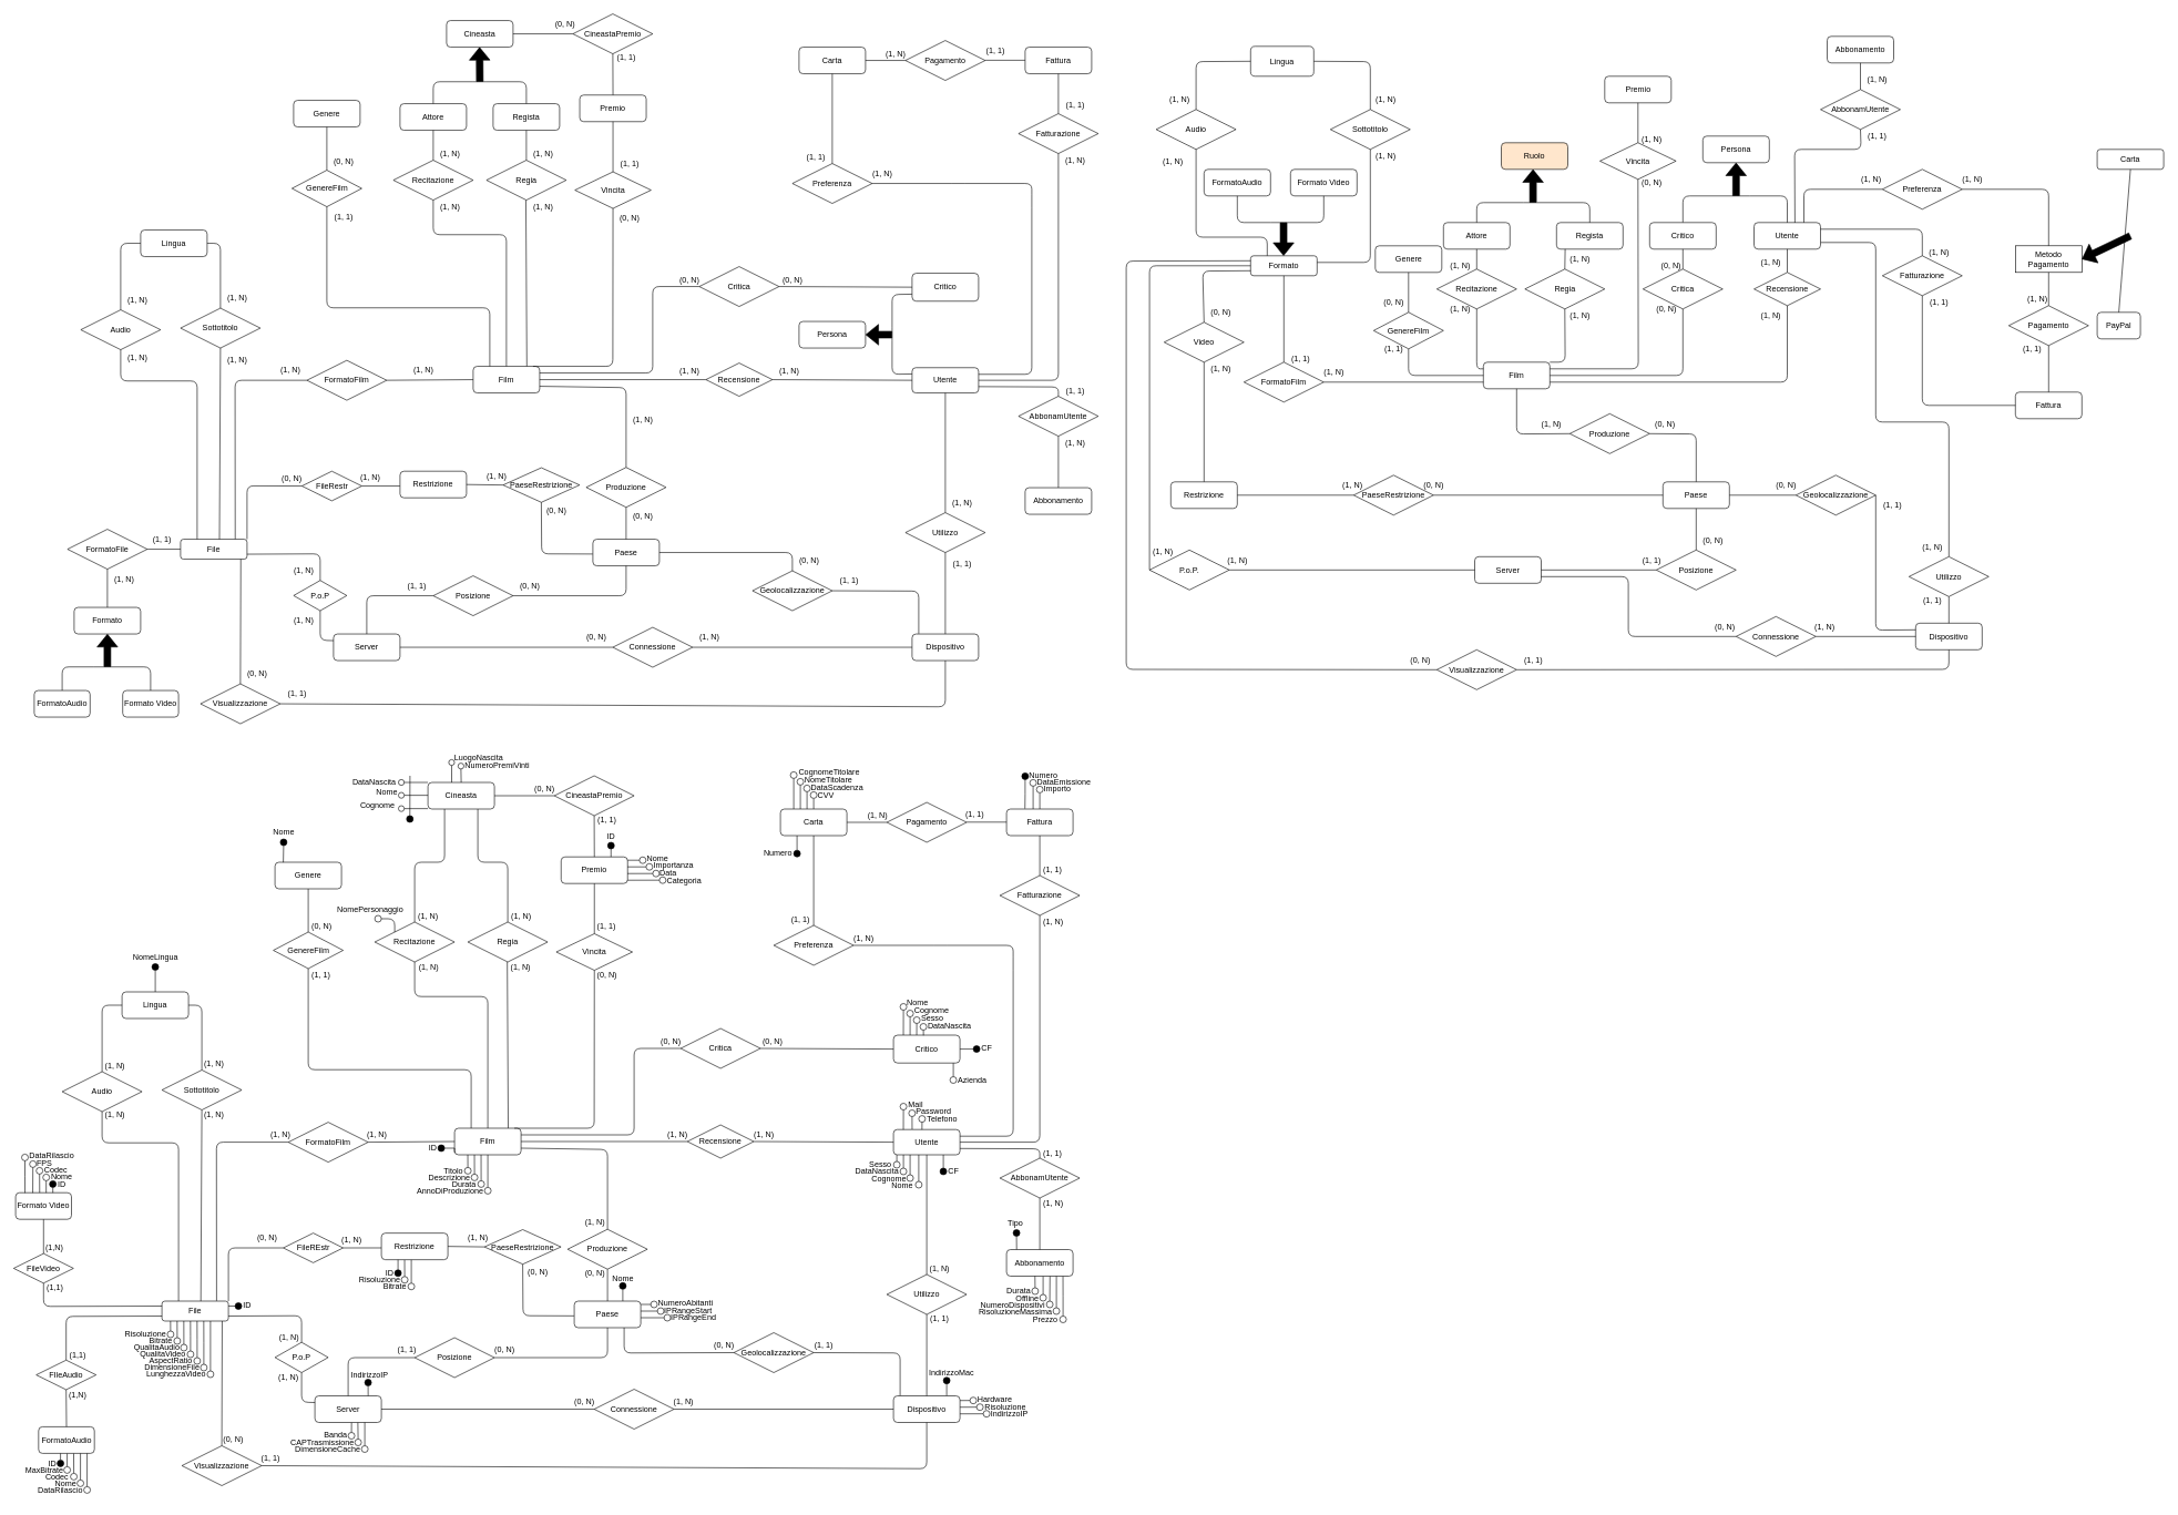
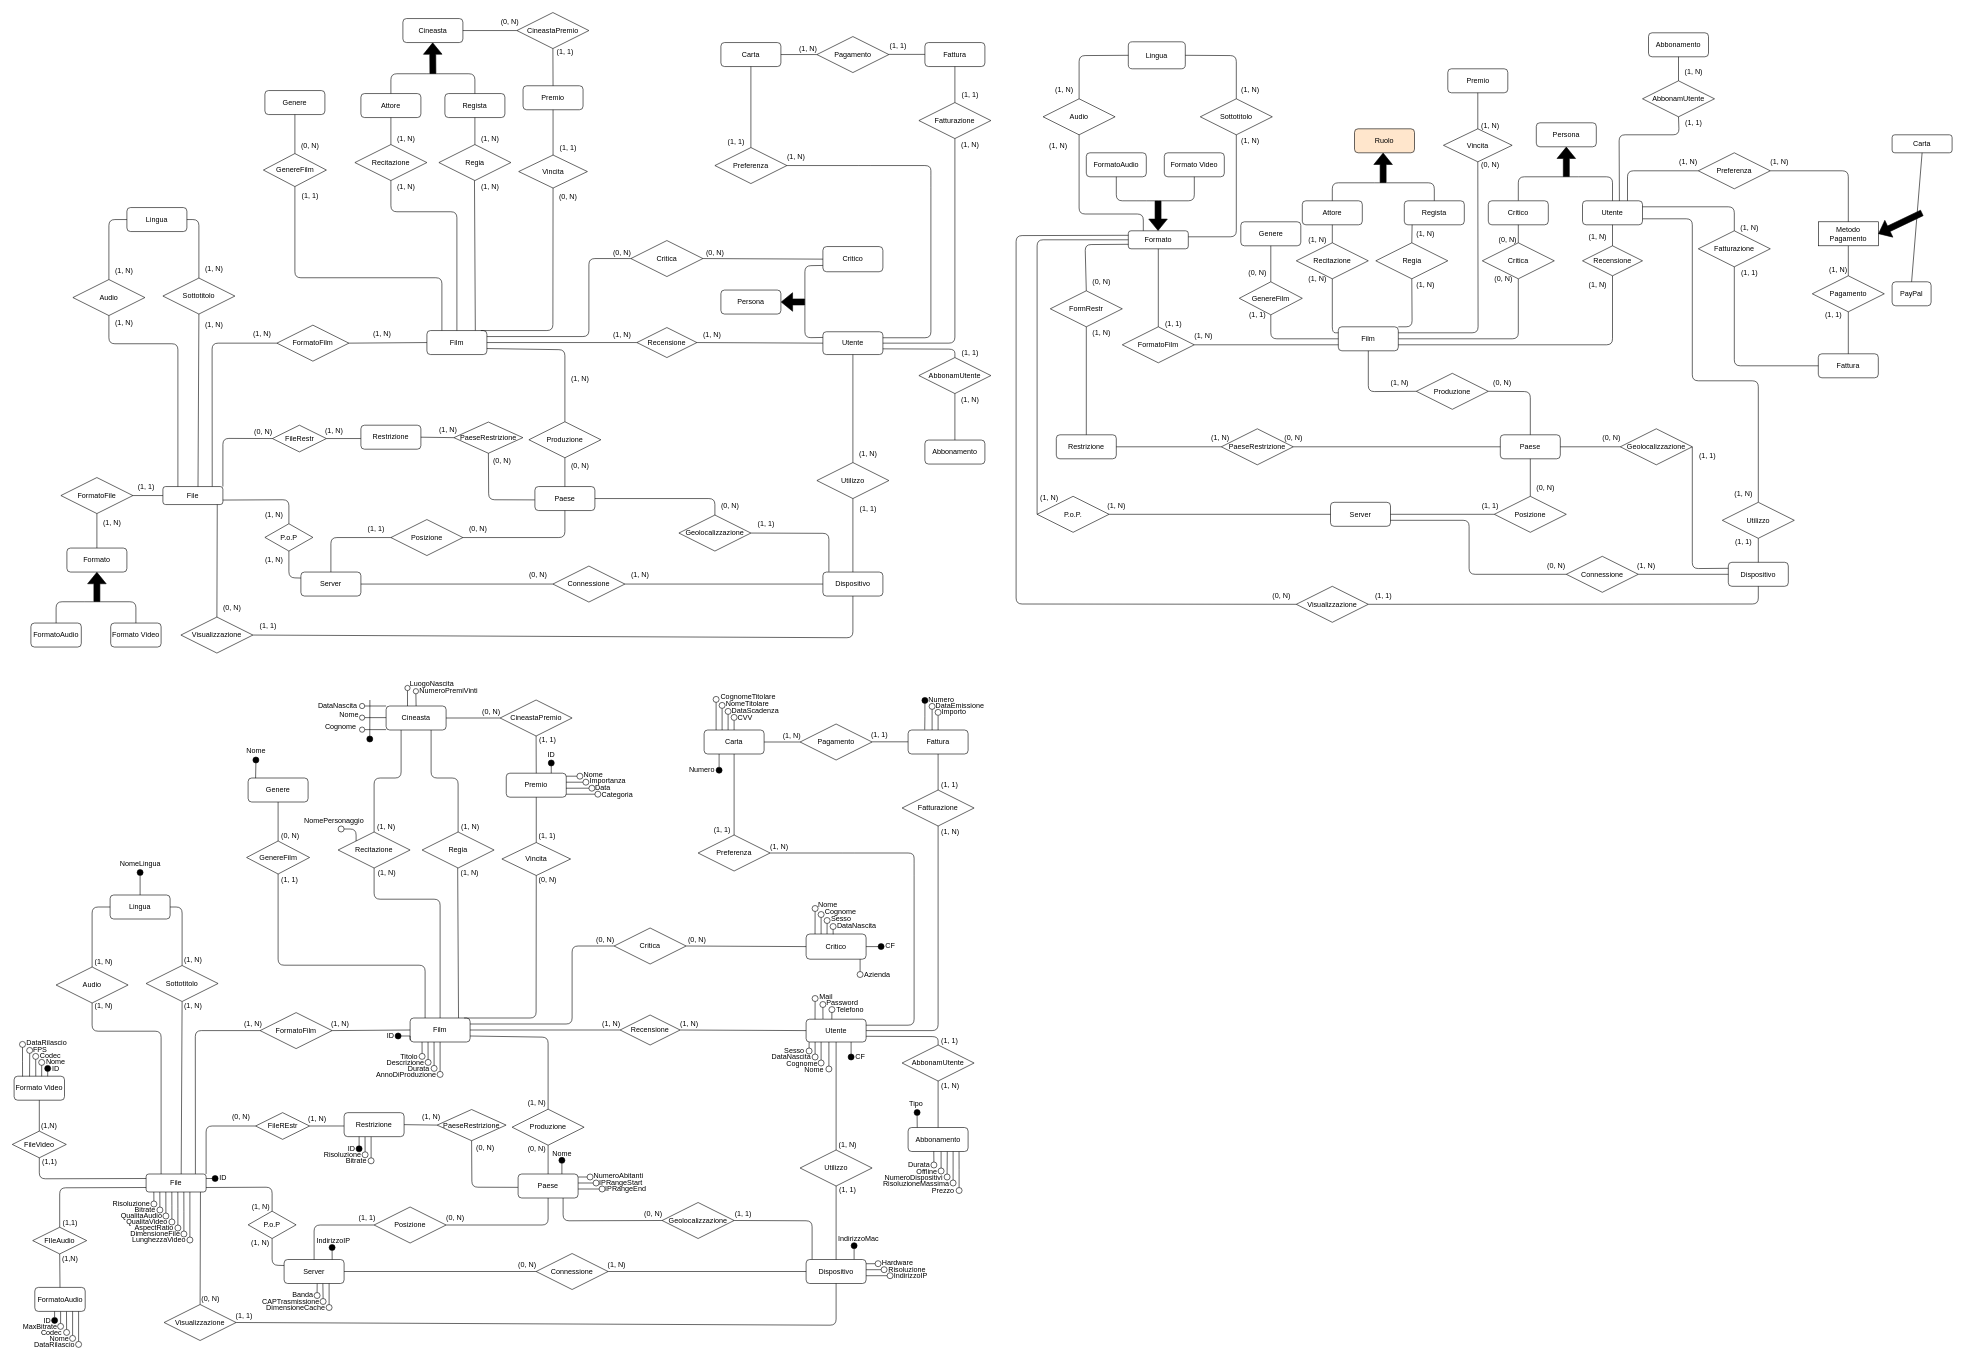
- <mxCell id="57" value="Video" style="shape=rhombus;perimeter=rhombusPerimeter;whiteSpace=wrap;html=1;align=center;" parent="1" vertex="1"><mxGeometry x="1750" y="484" width="120" height="60" as="geometry" /></mxCell>
+ <mxCell id="57" value="FormRestr" style="shape=rhombus;perimeter=rhombusPerimeter;whiteSpace=wrap;html=1;align=center;" parent="1" vertex="1"><mxGeometry x="1750" y="484" width="120" height="60" as="geometry" /></mxCell>
